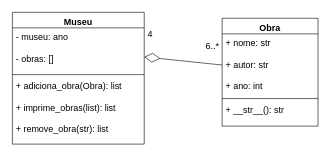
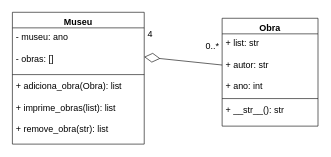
- <mxCell id="7" value="+ nome: str&#10;&#10;+ autor: str&#10;&#10;+ ano: int&#10;" style="text;strokeColor=none;fillColor=none;align=left;verticalAlign=top;spacingLeft=4;spacingRight=4;overflow=hidden;rotatable=0;points=[[0,0.5],[1,0.5]];portConstraint=eastwest;fontSize=15;" vertex="1" parent="6"><mxGeometry y="26" width="160" height="104" as="geometry" /></mxCell>
+ <mxCell id="7" value="+ list: str&#10;&#10;+ autor: str&#10;&#10;+ ano: int&#10;" style="text;strokeColor=none;fillColor=none;align=left;verticalAlign=top;spacingLeft=4;spacingRight=4;overflow=hidden;rotatable=0;points=[[0,0.5],[1,0.5]];portConstraint=eastwest;fontSize=15;" vertex="1" parent="6"><mxGeometry y="26" width="160" height="104" as="geometry" /></mxCell>
- <mxCell id="10" value="6..*" style="text;html=1;strokeColor=none;fillColor=none;align=center;verticalAlign=middle;whiteSpace=wrap;rounded=0;fontSize=15;" vertex="1" parent="1"><mxGeometry x="324" y="60" width="60" height="30" as="geometry" /></mxCell>
+ <mxCell id="10" value="0..*" style="text;html=1;strokeColor=none;fillColor=none;align=center;verticalAlign=middle;whiteSpace=wrap;rounded=0;fontSize=15;" vertex="1" parent="1"><mxGeometry x="324" y="60" width="60" height="30" as="geometry" /></mxCell>
